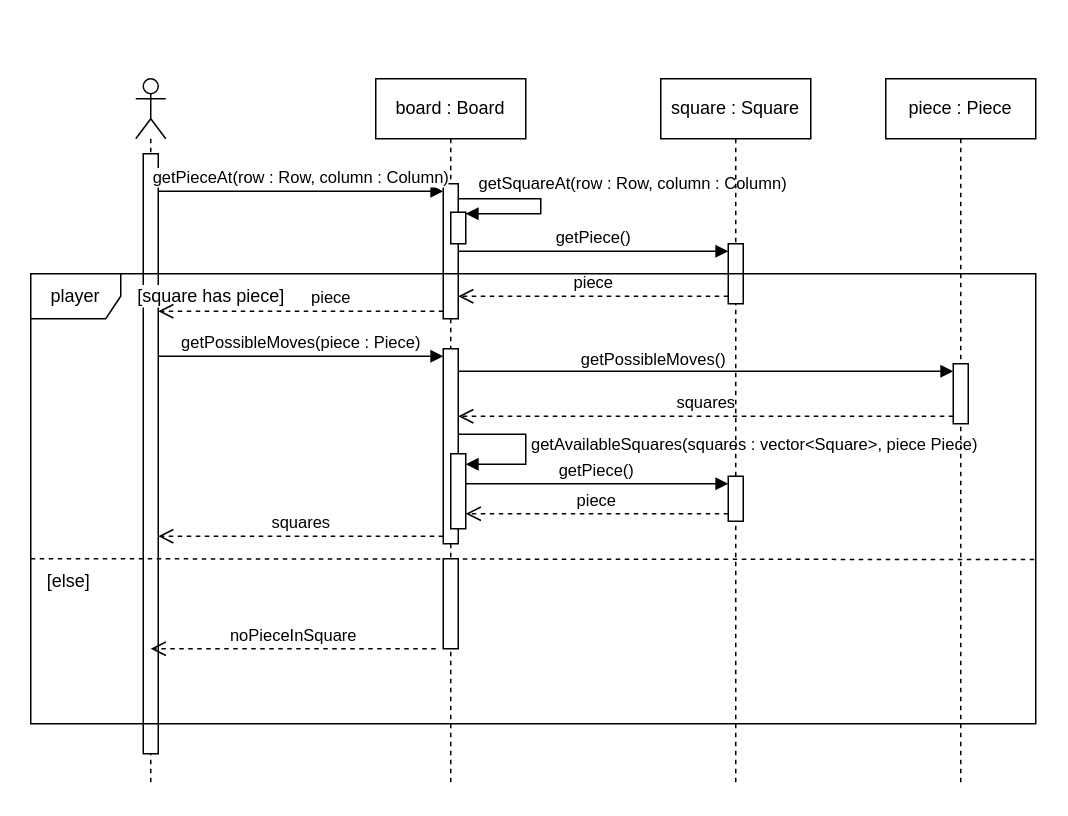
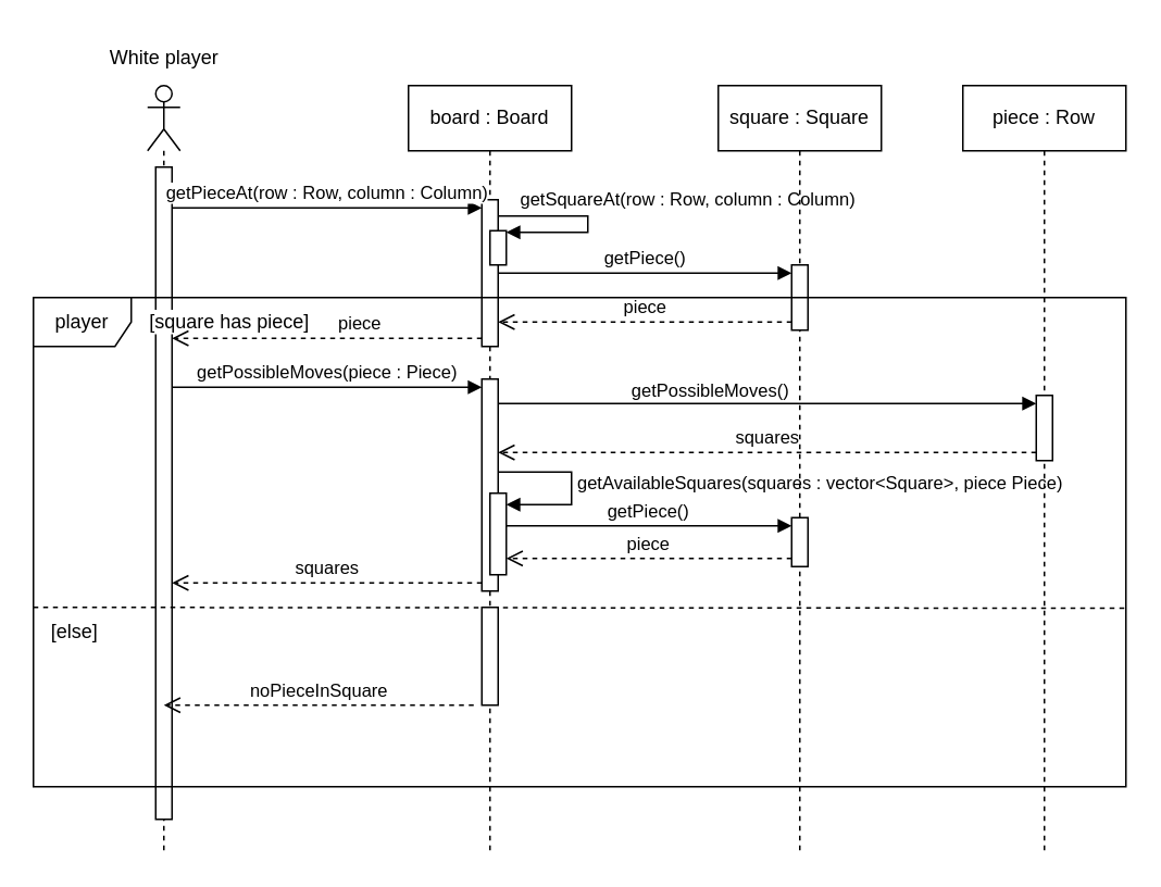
+ <mxCell id="5" value="White player" style="text;html=1;align=center;verticalAlign=middle;resizable=0;points=[];autosize=1;strokeColor=none;fillColor=none;" vertex="1" parent="2"><mxGeometry width="90" height="30" as="geometry" /></mxCell>
- <mxCell id="23" value="piece : Piece" style="shape=umlLifeline;perimeter=lifelinePerimeter;whiteSpace=wrap;html=1;container=1;dropTarget=0;collapsible=0;recursiveResize=0;outlineConnect=0;portConstraint=eastwest;newEdgeStyle={&quot;curved&quot;:0,&quot;rounded&quot;:0};" vertex="1" parent="1"><mxGeometry x="590" y="52" width="100" height="470" as="geometry" /></mxCell>
+ <mxCell id="23" value="piece : Row" style="shape=umlLifeline;perimeter=lifelinePerimeter;whiteSpace=wrap;html=1;container=1;dropTarget=0;collapsible=0;recursiveResize=0;outlineConnect=0;portConstraint=eastwest;newEdgeStyle={&quot;curved&quot;:0,&quot;rounded&quot;:0};" vertex="1" parent="1"><mxGeometry x="590" y="52" width="100" height="470" as="geometry" /></mxCell>
